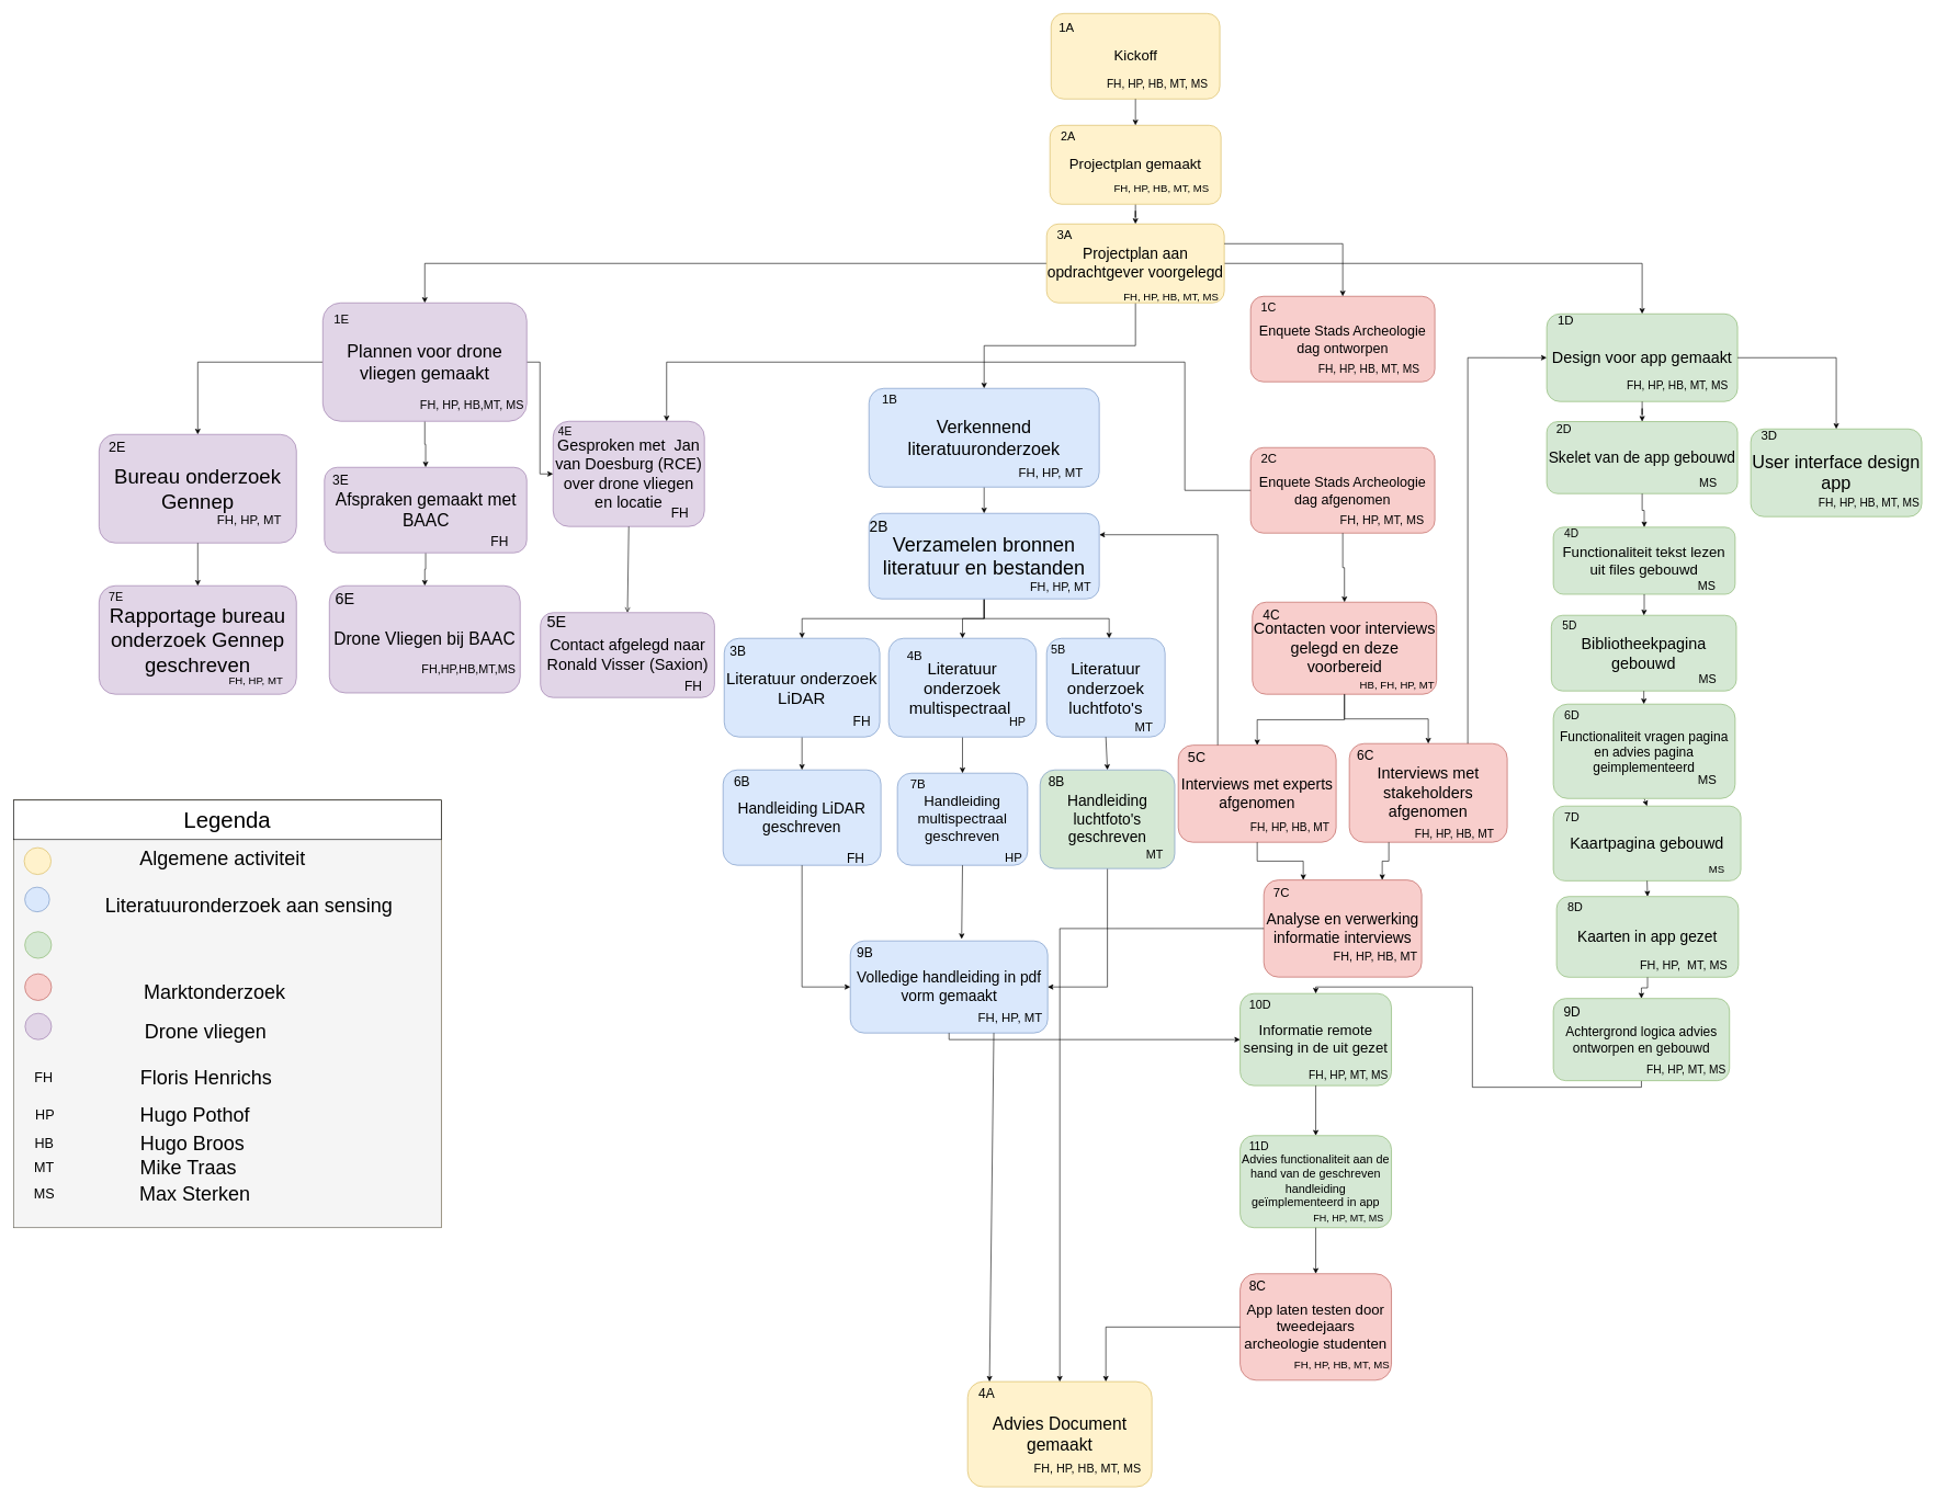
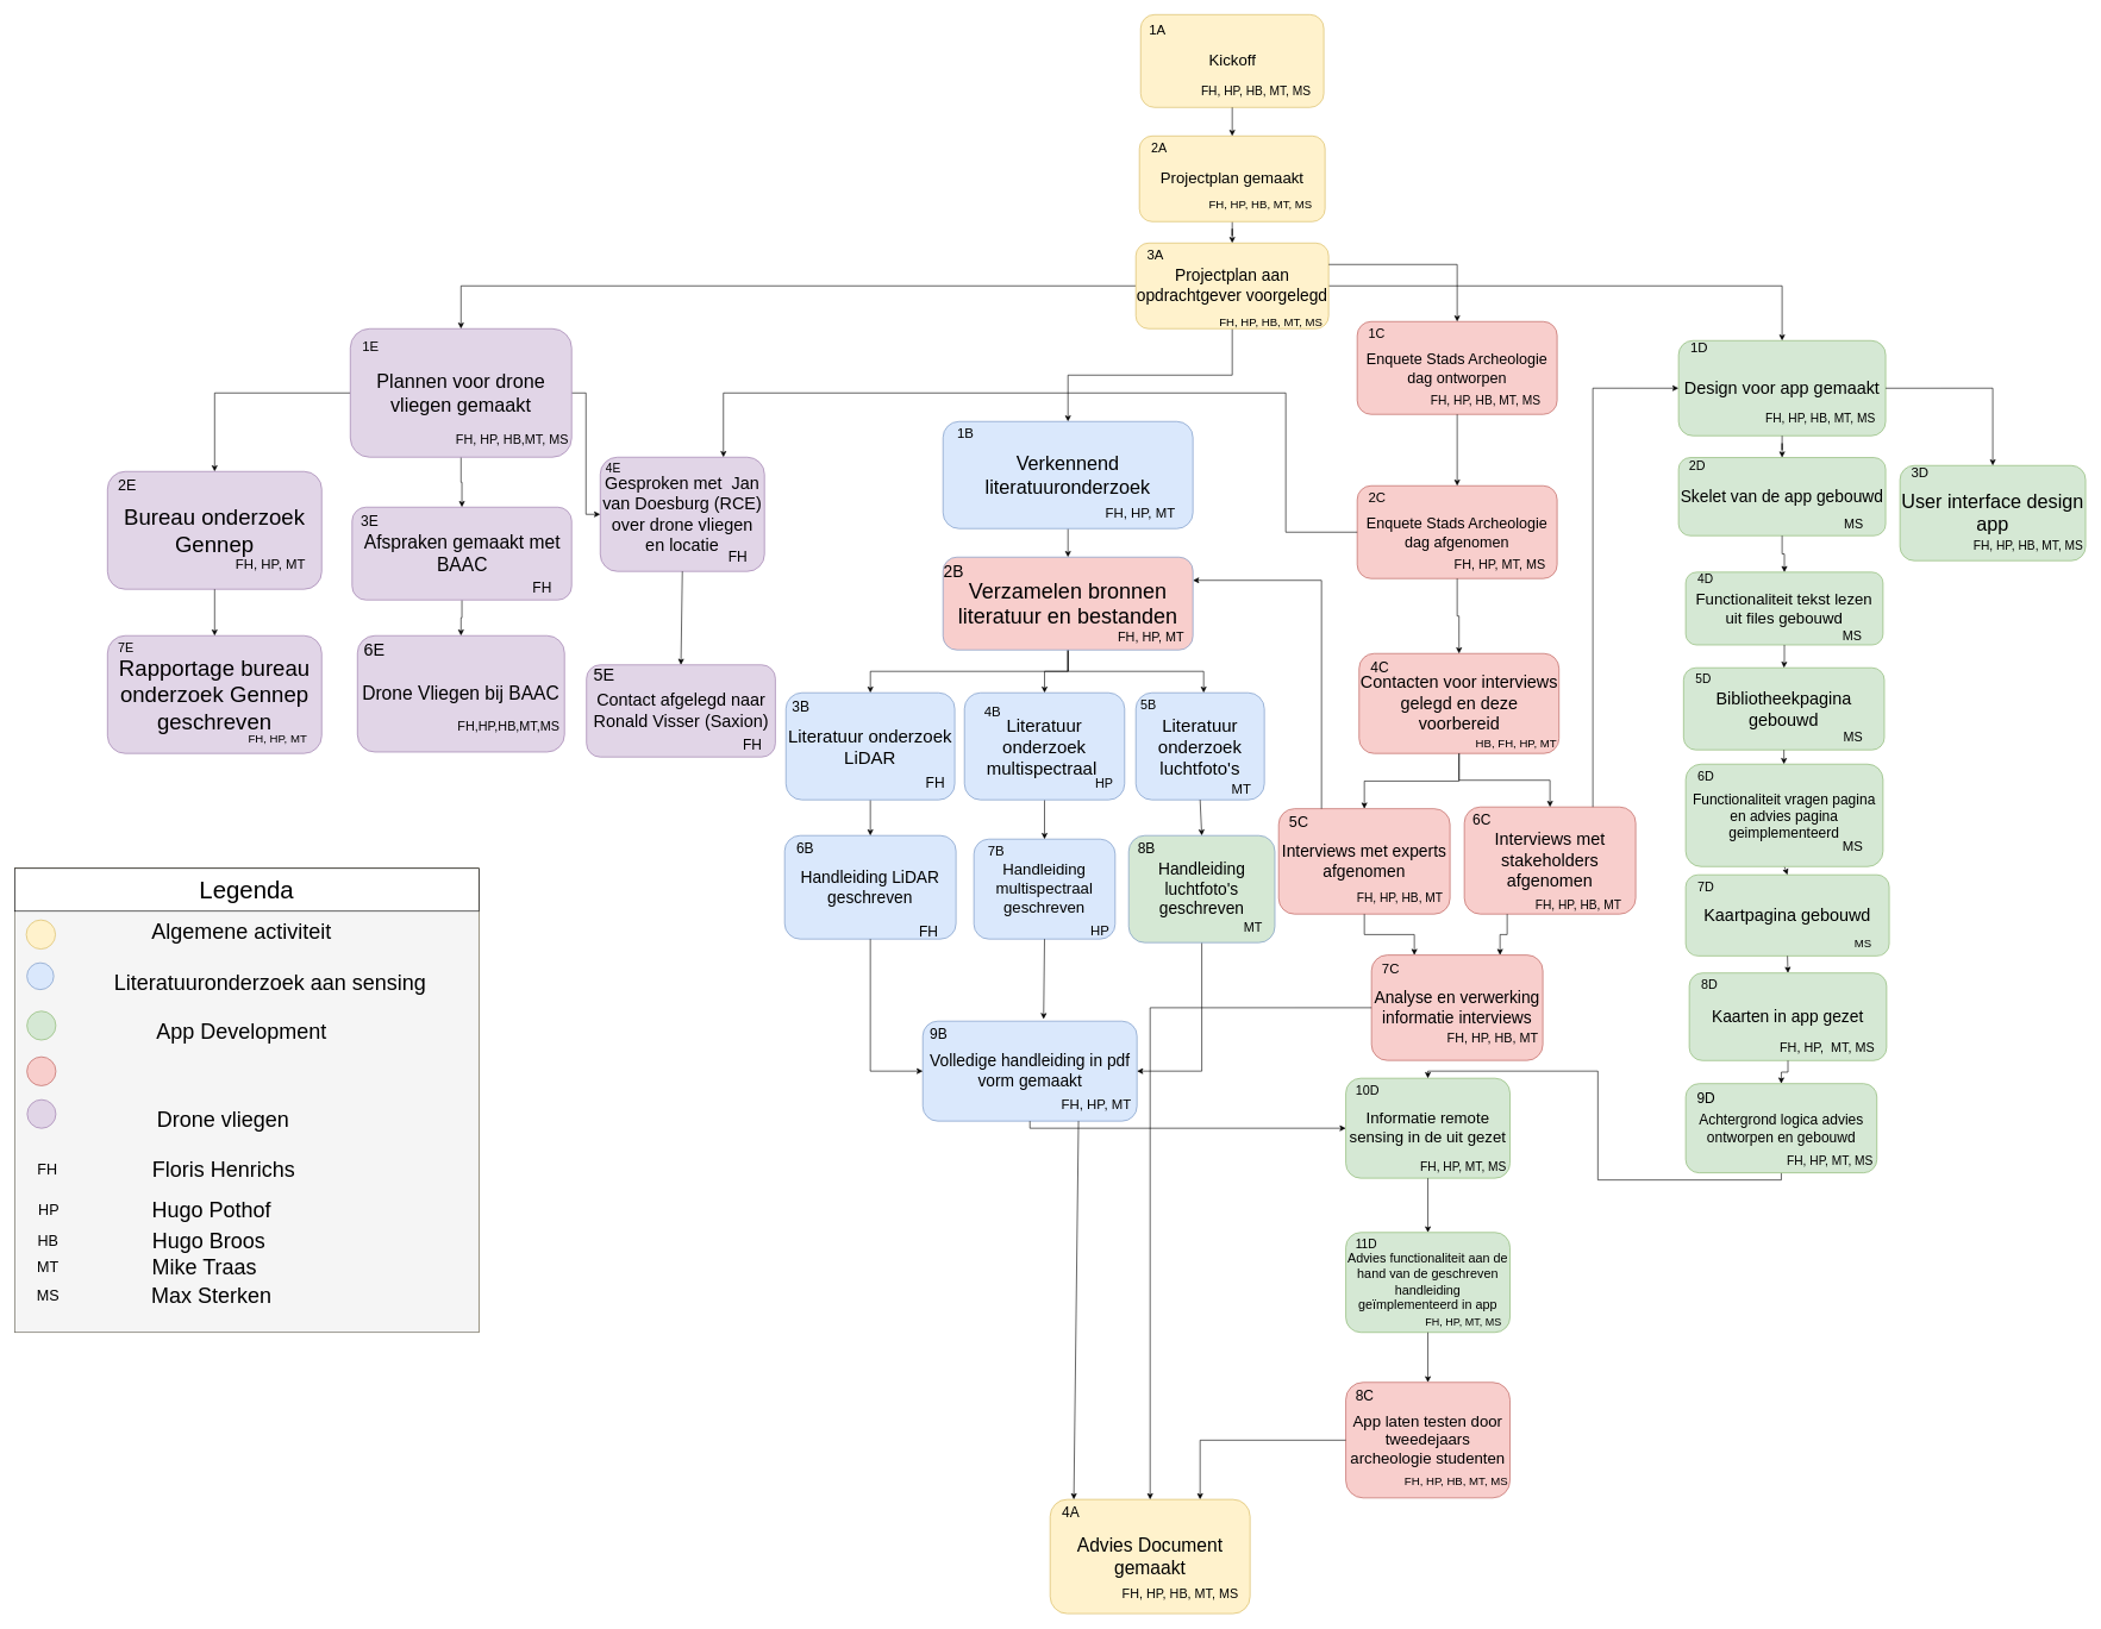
+ <mxCell id="222" value="" style="endArrow=classic;html=1;rounded=0;entryX=0.5;entryY=0;entryDx=0;entryDy=0;exitX=0.5;exitY=1;exitDx=0;exitDy=0;" parent="1" source="219" target="44" edge="1"><mxGeometry width="50" height="50" relative="1" as="geometry"><mxPoint x="1900" y="800" as="sourcePoint" /><mxPoint x="1950" y="750" as="targetPoint" /></mxGeometry></mxCell>
- <mxCell id="103" value="&lt;font style=&quot;font-size: 30px;&quot;&gt;Verzamelen bronnen literatuur en bestanden&lt;/font&gt;" style="whiteSpace=wrap;html=1;rounded=1;fillColor=#dae8fc;strokeColor=#6c8ebf;" parent="102" vertex="1"><mxGeometry x="20" width="350" height="130" as="geometry" /></mxCell>
+ <mxCell id="103" value="&lt;font style=&quot;font-size: 30px;&quot;&gt;Verzamelen bronnen literatuur en bestanden&lt;/font&gt;" style="whiteSpace=wrap;html=1;rounded=1;fillColor=#f8cecc;strokeColor=#6c8ebf;" parent="102" vertex="1"><mxGeometry x="20" width="350" height="130" as="geometry" /></mxCell>
- <mxCell id="210" value="" style="endArrow=open;html=1;rounded=0;entryX=0.5;entryY=0;entryDx=0;entryDy=0;exitX=0.5;exitY=1;exitDx=0;exitDy=0;" parent="1" source="125" target="129" edge="1"><mxGeometry width="50" height="50" relative="1" as="geometry"><mxPoint x="1130" y="870" as="sourcePoint" /><mxPoint x="1180" y="820" as="targetPoint" /></mxGeometry></mxCell>
+ <mxCell id="210" value="" style="endArrow=classic;html=1;rounded=0;entryX=0.5;entryY=0;entryDx=0;entryDy=0;exitX=0.5;exitY=1;exitDx=0;exitDy=0;" parent="1" source="125" target="129" edge="1"><mxGeometry width="50" height="50" relative="1" as="geometry"><mxPoint x="1130" y="870" as="sourcePoint" /><mxPoint x="1180" y="820" as="targetPoint" /></mxGeometry></mxCell>
+ <mxCell id="197" value="&lt;font style=&quot;font-size: 30px;&quot;&gt;App Development&lt;/font&gt;" style="text;html=1;strokeColor=none;fillColor=none;align=center;verticalAlign=middle;whiteSpace=wrap;rounded=0;" parent="187" vertex="1"><mxGeometry x="69.999" y="199.999" width="495.625" height="56.173" as="geometry" /></mxCell>
- <mxCell id="198" value="&lt;font style=&quot;font-size: 30px;&quot;&gt;Marktonderzoek&lt;/font&gt;" style="text;html=1;strokeColor=none;fillColor=none;align=center;verticalAlign=middle;whiteSpace=wrap;rounded=0;" parent="187" vertex="1"><mxGeometry x="57.699" y="263.995" width="495.625" height="56.173" as="geometry" /></mxCell>
